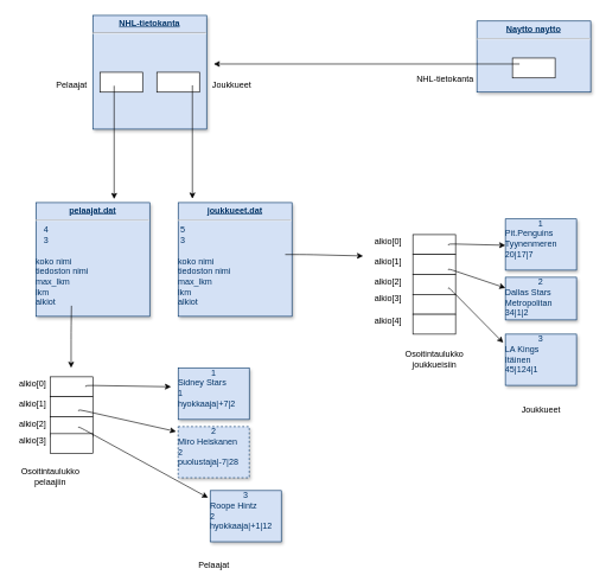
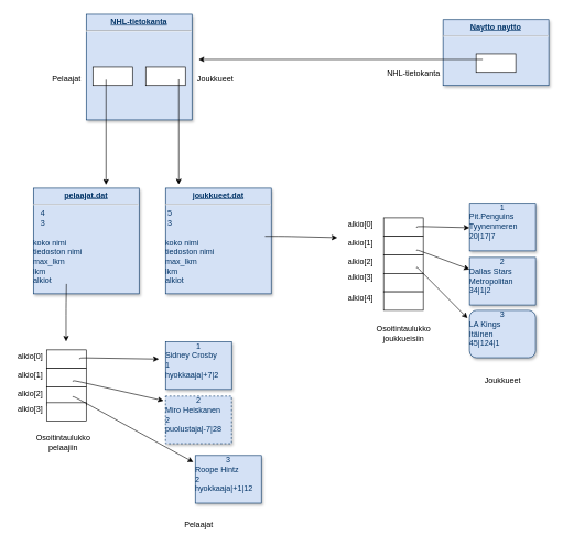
- <mxCell id="39" value="&lt;div&gt;&amp;nbsp;&amp;nbsp;&amp;nbsp;&amp;nbsp;&amp;nbsp;&amp;nbsp;&amp;nbsp;&amp;nbsp;&amp;nbsp;&amp;nbsp;&amp;nbsp;&amp;nbsp;&amp;nbsp; 2&lt;br&gt;&lt;/div&gt;&lt;div&gt;Dallas Stars&lt;br&gt;&lt;/div&gt;&lt;div&gt;Metropolitan&lt;br&gt;&lt;/div&gt;&lt;div&gt;34|1|2&lt;br&gt;&lt;/div&gt;" style="verticalAlign=top;align=left;overflow=fill;fontSize=12;fontFamily=Helvetica;html=1;strokeColor=#003366;shadow=1;fillColor=#D4E1F5;fontColor=#003366" vertex="1" parent="1"><mxGeometry x="710" y="389" width="100" height="60" as="geometry" /></mxCell>
+ <mxCell id="39" value="&lt;div&gt;&amp;nbsp;&amp;nbsp;&amp;nbsp;&amp;nbsp;&amp;nbsp;&amp;nbsp;&amp;nbsp;&amp;nbsp;&amp;nbsp;&amp;nbsp;&amp;nbsp;&amp;nbsp;&amp;nbsp; 2&lt;br&gt;&lt;/div&gt;&lt;div&gt;Dallas Stars&lt;br&gt;&lt;/div&gt;&lt;div&gt;Metropolitan&lt;br&gt;&lt;/div&gt;&lt;div&gt;34|1|2&lt;br&gt;&lt;/div&gt;" style="verticalAlign=top;align=left;overflow=fill;fontSize=12;fontFamily=Helvetica;html=1;strokeColor=#003366;shadow=1;fillColor=#D4E1F5;fontColor=#003366" vertex="1" parent="1"><mxGeometry x="710" y="389" width="100" height="72" as="geometry" /></mxCell>
- <mxCell id="40" value="&lt;div&gt;&amp;nbsp;&amp;nbsp;&amp;nbsp;&amp;nbsp;&amp;nbsp;&amp;nbsp;&amp;nbsp;&amp;nbsp;&amp;nbsp;&amp;nbsp;&amp;nbsp;&amp;nbsp;&amp;nbsp; 3&lt;br&gt;&lt;/div&gt;&lt;div&gt;LA Kings&lt;br&gt;&lt;/div&gt;&lt;div&gt;Itäinen&lt;br&gt;&lt;/div&gt;&lt;div&gt;45|124|1&lt;br&gt;&lt;/div&gt;" style="verticalAlign=top;align=left;overflow=fill;fontSize=12;fontFamily=Helvetica;html=1;strokeColor=#003366;shadow=1;fillColor=#D4E1F5;fontColor=#003366" vertex="1" parent="1"><mxGeometry x="710" y="469" width="100" height="72" as="geometry" /></mxCell>
+ <mxCell id="40" value="&lt;div&gt;&amp;nbsp;&amp;nbsp;&amp;nbsp;&amp;nbsp;&amp;nbsp;&amp;nbsp;&amp;nbsp;&amp;nbsp;&amp;nbsp;&amp;nbsp;&amp;nbsp;&amp;nbsp;&amp;nbsp; 3&lt;br&gt;&lt;/div&gt;&lt;div&gt;LA Kings&lt;br&gt;&lt;/div&gt;&lt;div&gt;Itäinen&lt;br&gt;&lt;/div&gt;&lt;div&gt;45|124|1&lt;br&gt;&lt;/div&gt;" style="verticalAlign=top;align=left;overflow=fill;fontSize=12;fontFamily=Helvetica;html=1;strokeColor=#003366;shadow=1;fillColor=#D4E1F5;fontColor=#003366;rounded=1;" vertex="1" parent="1"><mxGeometry x="710" y="469" width="100" height="72" as="geometry" /></mxCell>
- <mxCell id="35" value="&lt;div&gt;&amp;nbsp;&amp;nbsp;&amp;nbsp;&amp;nbsp;&amp;nbsp;&amp;nbsp;&amp;nbsp;&amp;nbsp;&amp;nbsp;&amp;nbsp;&amp;nbsp;&amp;nbsp;&amp;nbsp; 1&lt;/div&gt;&lt;div&gt;Sidney Stars&lt;/div&gt;&lt;div&gt;1&lt;/div&gt;&lt;div&gt;hyokkaaja|+7|2&lt;br&gt;&lt;/div&gt;" style="verticalAlign=top;align=left;overflow=fill;fontSize=12;fontFamily=Helvetica;html=1;strokeColor=#003366;shadow=1;fillColor=#D4E1F5;fontColor=#003366" vertex="1" parent="1"><mxGeometry x="250" y="517" width="100" height="72" as="geometry" /></mxCell>
+ <mxCell id="35" value="&lt;div&gt;&amp;nbsp;&amp;nbsp;&amp;nbsp;&amp;nbsp;&amp;nbsp;&amp;nbsp;&amp;nbsp;&amp;nbsp;&amp;nbsp;&amp;nbsp;&amp;nbsp;&amp;nbsp;&amp;nbsp; 1&lt;/div&gt;&lt;div&gt;Sidney Crosby&lt;/div&gt;&lt;div&gt;1&lt;/div&gt;&lt;div&gt;hyokkaaja|+7|2&lt;br&gt;&lt;/div&gt;" style="verticalAlign=top;align=left;overflow=fill;fontSize=12;fontFamily=Helvetica;html=1;strokeColor=#003366;shadow=1;fillColor=#D4E1F5;fontColor=#003366" vertex="1" parent="1"><mxGeometry x="250" y="517" width="100" height="72" as="geometry" /></mxCell>
- <mxCell id="33" value="&lt;div&gt;Osoitintaulukko&lt;/div&gt;&lt;div&gt;pelaajiin&lt;/div&gt;" style="text;html=1;align=center;verticalAlign=middle;resizable=0;points=[];autosize=1;" vertex="1" parent="1"><mxGeometry x="20" y="654" width="100" height="30" as="geometry" /></mxCell>
+ <mxCell id="33" value="&lt;div&gt;Osoitintaulukko&lt;/div&gt;&lt;div&gt;pelaajiin&lt;/div&gt;" style="text;html=1;align=center;verticalAlign=middle;resizable=0;points=[];autosize=1;" vertex="1" parent="1"><mxGeometry x="45" y="654" width="100" height="30" as="geometry" /></mxCell>
